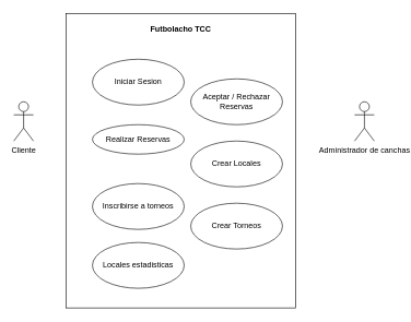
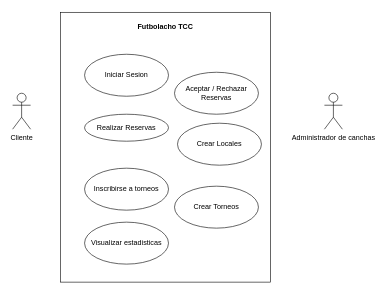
- <mxCell id="11" value="Crear Locales" style="ellipse;whiteSpace=wrap;html=1;" vertex="1" parent="1"><mxGeometry x="290" y="215" width="140" height="70" as="geometry" /></mxCell>
+ <mxCell id="11" value="Crear Locales" style="ellipse;whiteSpace=wrap;html=1;" vertex="1" parent="1"><mxGeometry x="295" y="205" width="140" height="70" as="geometry" /></mxCell>
- <mxCell id="9" value="Locales estadisticas" style="ellipse;whiteSpace=wrap;html=1;" vertex="1" parent="1"><mxGeometry x="140" y="370" width="140" height="70" as="geometry" /></mxCell>
+ <mxCell id="9" value="Visualizar estadisticas" style="ellipse;whiteSpace=wrap;html=1;" vertex="1" parent="1"><mxGeometry x="140" y="370" width="140" height="70" as="geometry" /></mxCell>
